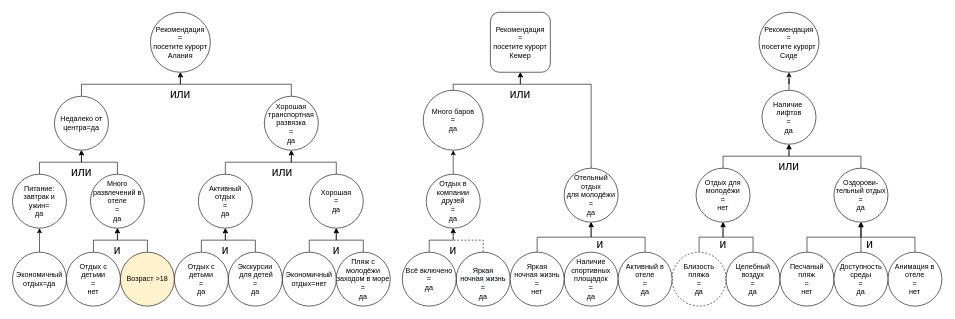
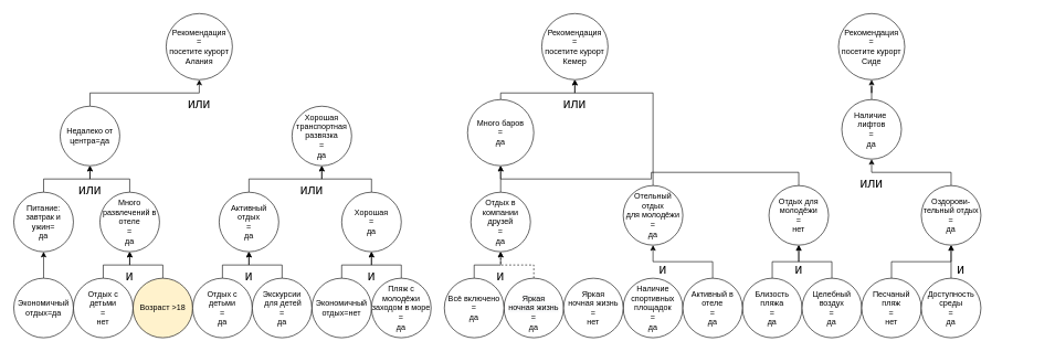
- <mxCell id="30" value="Рекомендация&lt;br&gt;=&lt;br&gt;посетите курорт Кемер" style="whiteSpace=wrap;html=1;aspect=fixed;fontSize=12;rounded=1;" parent="1" vertex="1"><mxGeometry x="817" y="20" width="100" height="100" as="geometry" /></mxCell>
+ <mxCell id="30" value="Рекомендация&lt;br&gt;=&lt;br&gt;посетите курорт Кемер" style="ellipse;whiteSpace=wrap;html=1;aspect=fixed;fontSize=12;" parent="1" vertex="1"><mxGeometry x="817" y="20" width="100" height="100" as="geometry" /></mxCell>
- <mxCell id="46" style="edgeStyle=orthogonalEdgeStyle;rounded=0;orthogonalLoop=1;jettySize=auto;html=1;exitX=0.5;exitY=0;exitDx=0;exitDy=0;" parent="1" source="47" target="18" edge="1"><mxGeometry relative="1" as="geometry" /></mxCell>
- <mxCell id="39" style="edgeStyle=orthogonalEdgeStyle;rounded=0;orthogonalLoop=1;jettySize=auto;html=1;exitX=0.5;exitY=0;exitDx=0;exitDy=0;" parent="1" source="40" target="61" edge="1"><mxGeometry relative="1" as="geometry" /></mxCell>
+ <mxCell id="39" style="edgeStyle=orthogonalEdgeStyle;rounded=0;orthogonalLoop=1;jettySize=auto;html=1;exitX=0.5;exitY=0;exitDx=0;exitDy=0;" parent="1" source="40" target="29" edge="1"><mxGeometry relative="1" as="geometry" /></mxCell>
- <mxCell id="26" style="edgeStyle=orthogonalEdgeStyle;rounded=0;orthogonalLoop=1;jettySize=auto;html=1;exitX=0.5;exitY=0;exitDx=0;exitDy=0;" parent="1" source="27" target="57" edge="1"><mxGeometry relative="1" as="geometry" /></mxCell>
- <mxCell id="33" style="edgeStyle=orthogonalEdgeStyle;rounded=0;orthogonalLoop=1;jettySize=auto;html=1;exitX=0.5;exitY=0;exitDx=0;exitDy=0;" parent="1" source="34" target="59" edge="1"><mxGeometry relative="1" as="geometry" /></mxCell>
- <mxCell id="32" value="Близость пляжа&lt;br&gt;=&lt;br&gt;да" style="ellipse;whiteSpace=wrap;html=1;aspect=fixed;fontSize=12;dashed=1;" parent="1" vertex="1"><mxGeometry x="1120" y="420" width="90" height="90" as="geometry" /></mxCell>
+ <mxCell id="32" value="Близость пляжа&lt;br&gt;=&lt;br&gt;да" style="ellipse;whiteSpace=wrap;html=1;aspect=fixed;fontSize=12;" parent="1" vertex="1"><mxGeometry x="1120" y="420" width="90" height="90" as="geometry" /></mxCell>
- <mxCell id="34" value="Анимация в отеле&lt;br&gt;=&lt;br&gt;нет" style="ellipse;whiteSpace=wrap;html=1;aspect=fixed;fontSize=12;" parent="1" vertex="1"><mxGeometry x="1480" y="420" width="90" height="90" as="geometry" /></mxCell>
